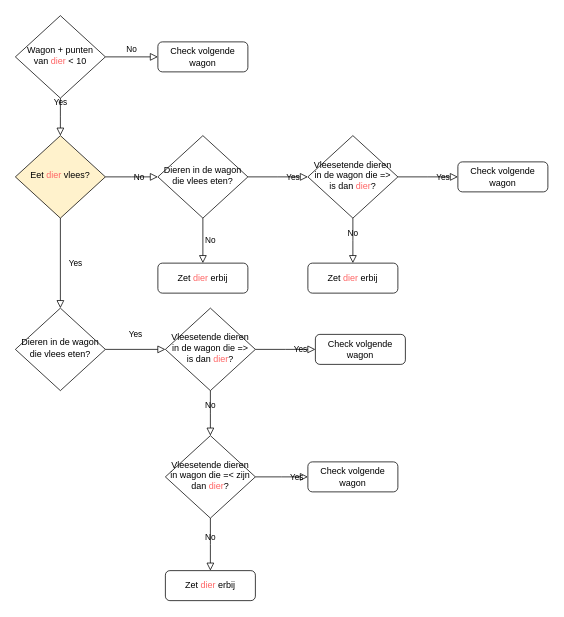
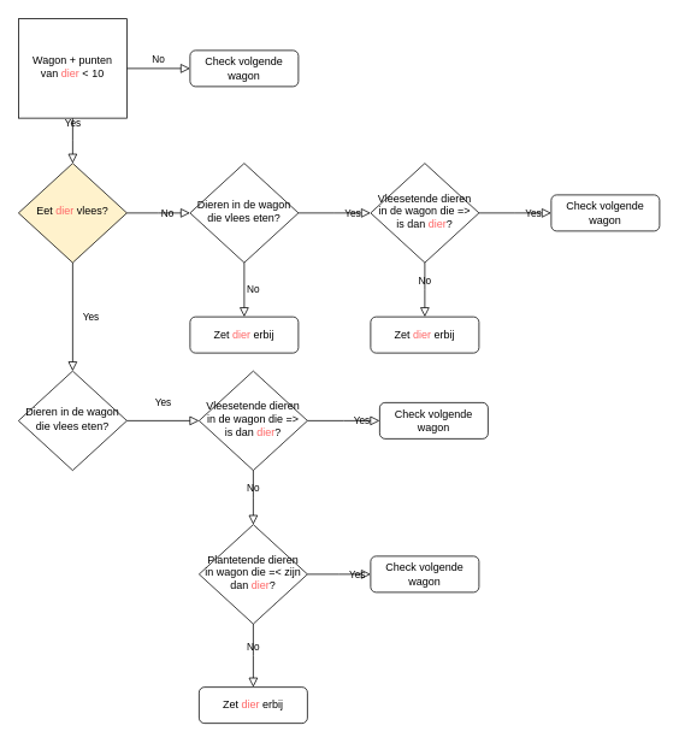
- <mxCell id="4" value="Wagon + punten van &lt;font color=&quot;#ff6666&quot;&gt;dier&lt;/font&gt; &amp;lt; 10" style="rhombus;whiteSpace=wrap;html=1;shadow=0;fontFamily=Helvetica;fontSize=12;align=center;strokeWidth=1;spacing=6;spacingTop=-4;" parent="1" vertex="1"><mxGeometry x="20" y="20" width="120" height="110" as="geometry" /></mxCell>
+ <mxCell id="4" value="Wagon + punten van &lt;font color=&quot;#ff6666&quot;&gt;dier&lt;/font&gt; &amp;lt; 10" style="whiteSpace=wrap;html=1;shadow=0;fontFamily=Helvetica;fontSize=12;align=center;strokeWidth=1;spacing=6;spacingTop=-4;rounded=0;" parent="1" vertex="1"><mxGeometry x="20" y="20" width="120" height="110" as="geometry" /></mxCell>
- <mxCell id="22" value="Vleesetende dieren in wagon die =&amp;lt; zijn dan &lt;font color=&quot;#ff6666&quot;&gt;dier&lt;/font&gt;?" style="rhombus;whiteSpace=wrap;html=1;shadow=0;fontFamily=Helvetica;fontSize=12;align=center;strokeWidth=1;spacing=6;spacingTop=-4;" vertex="1" parent="1"><mxGeometry x="220" y="580" width="120" height="110" as="geometry" /></mxCell>
+ <mxCell id="22" value="Plantetende dieren in wagon die =&amp;lt; zijn dan &lt;font color=&quot;#ff6666&quot;&gt;dier&lt;/font&gt;?" style="rhombus;whiteSpace=wrap;html=1;shadow=0;fontFamily=Helvetica;fontSize=12;align=center;strokeWidth=1;spacing=6;spacingTop=-4;" vertex="1" parent="1"><mxGeometry x="220" y="580" width="120" height="110" as="geometry" /></mxCell>
